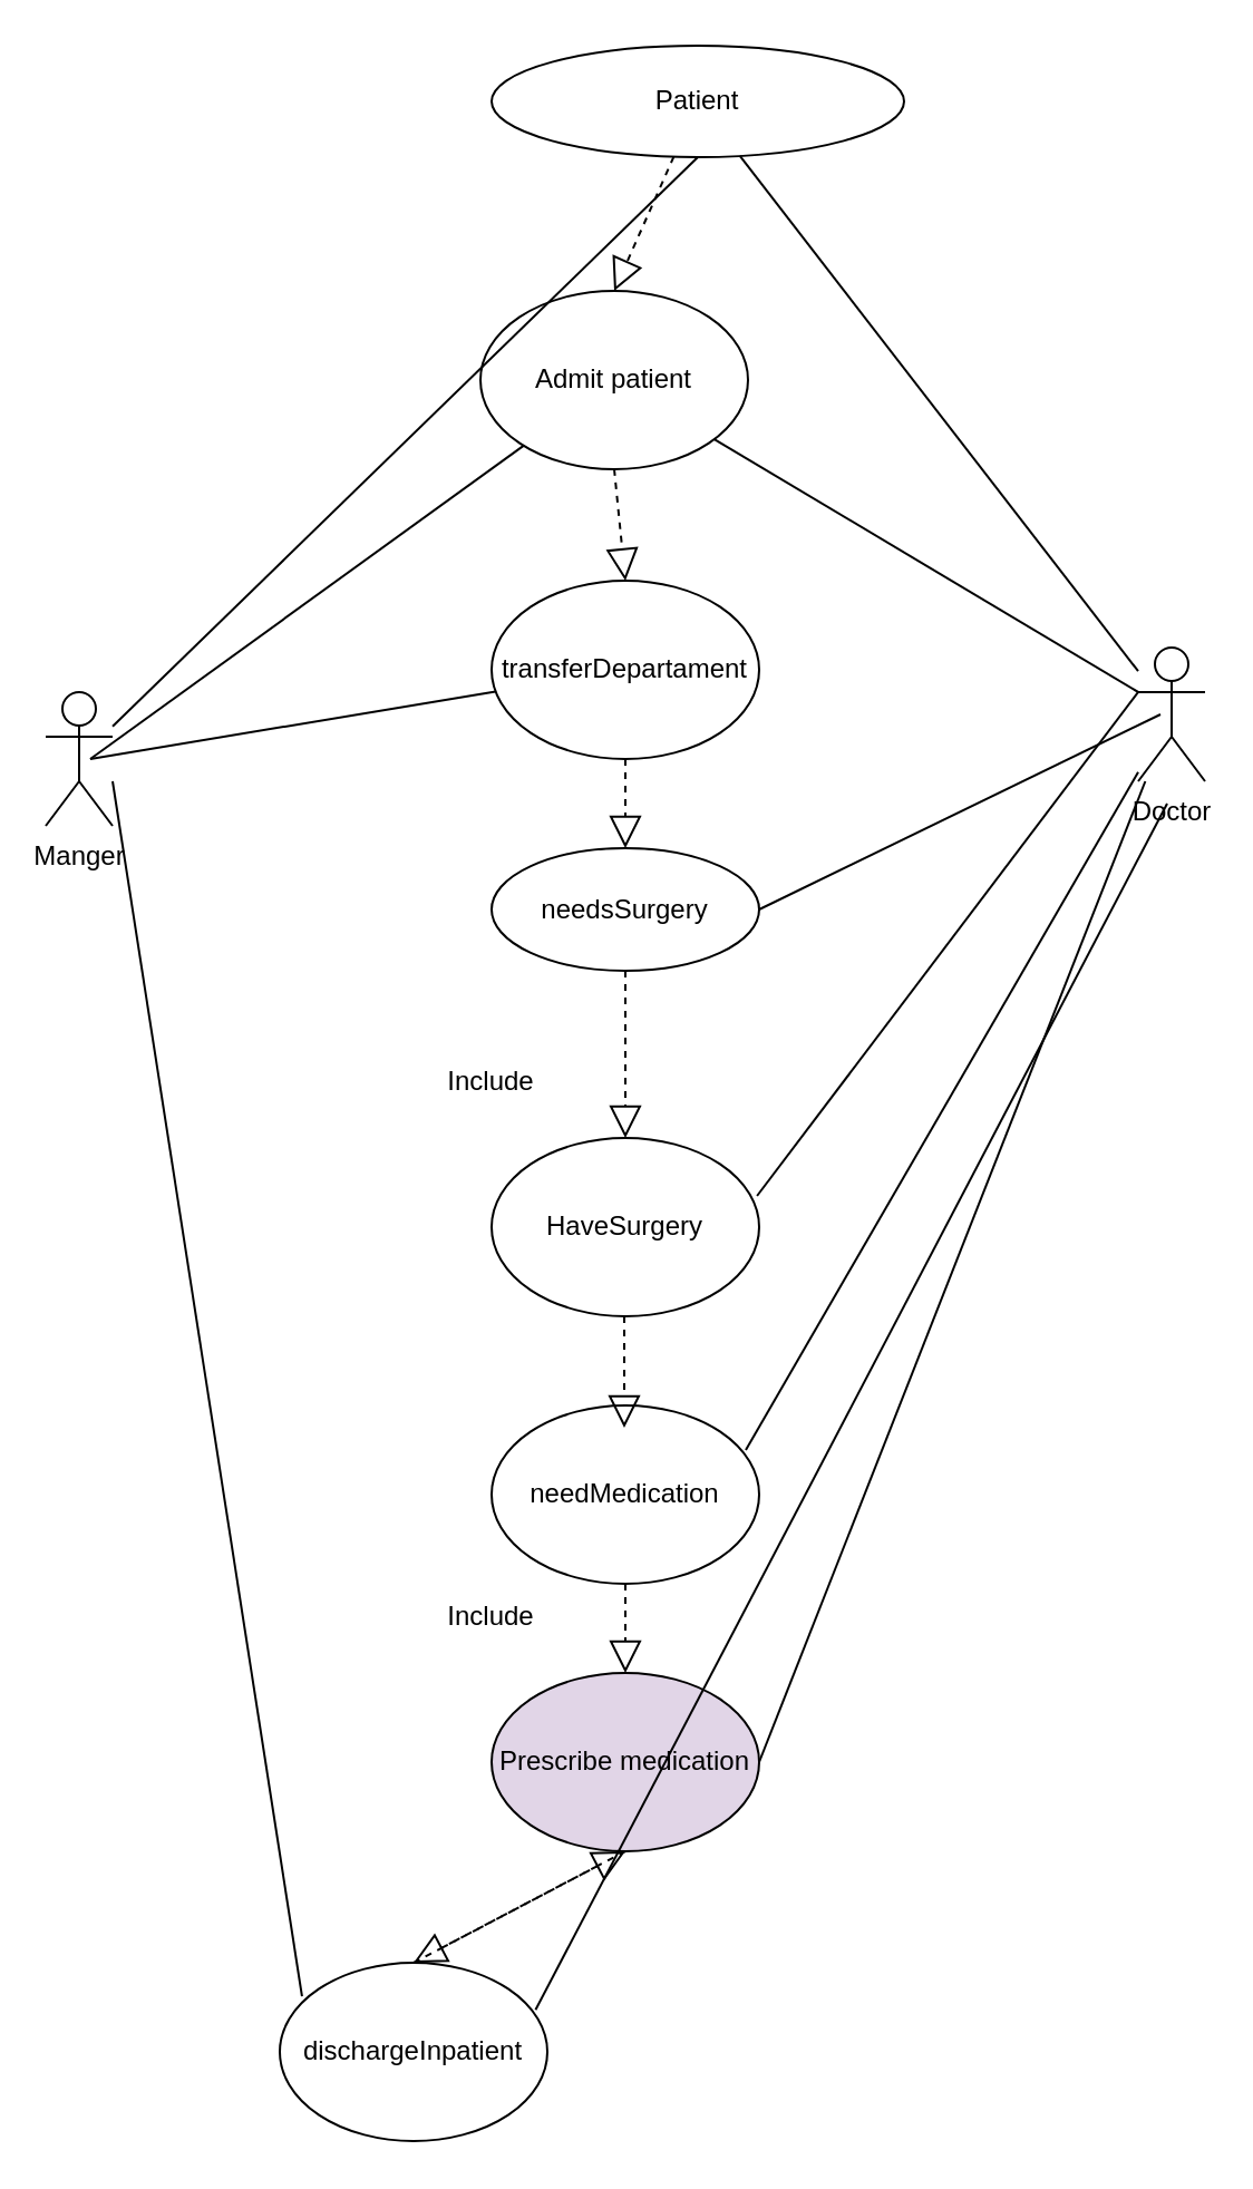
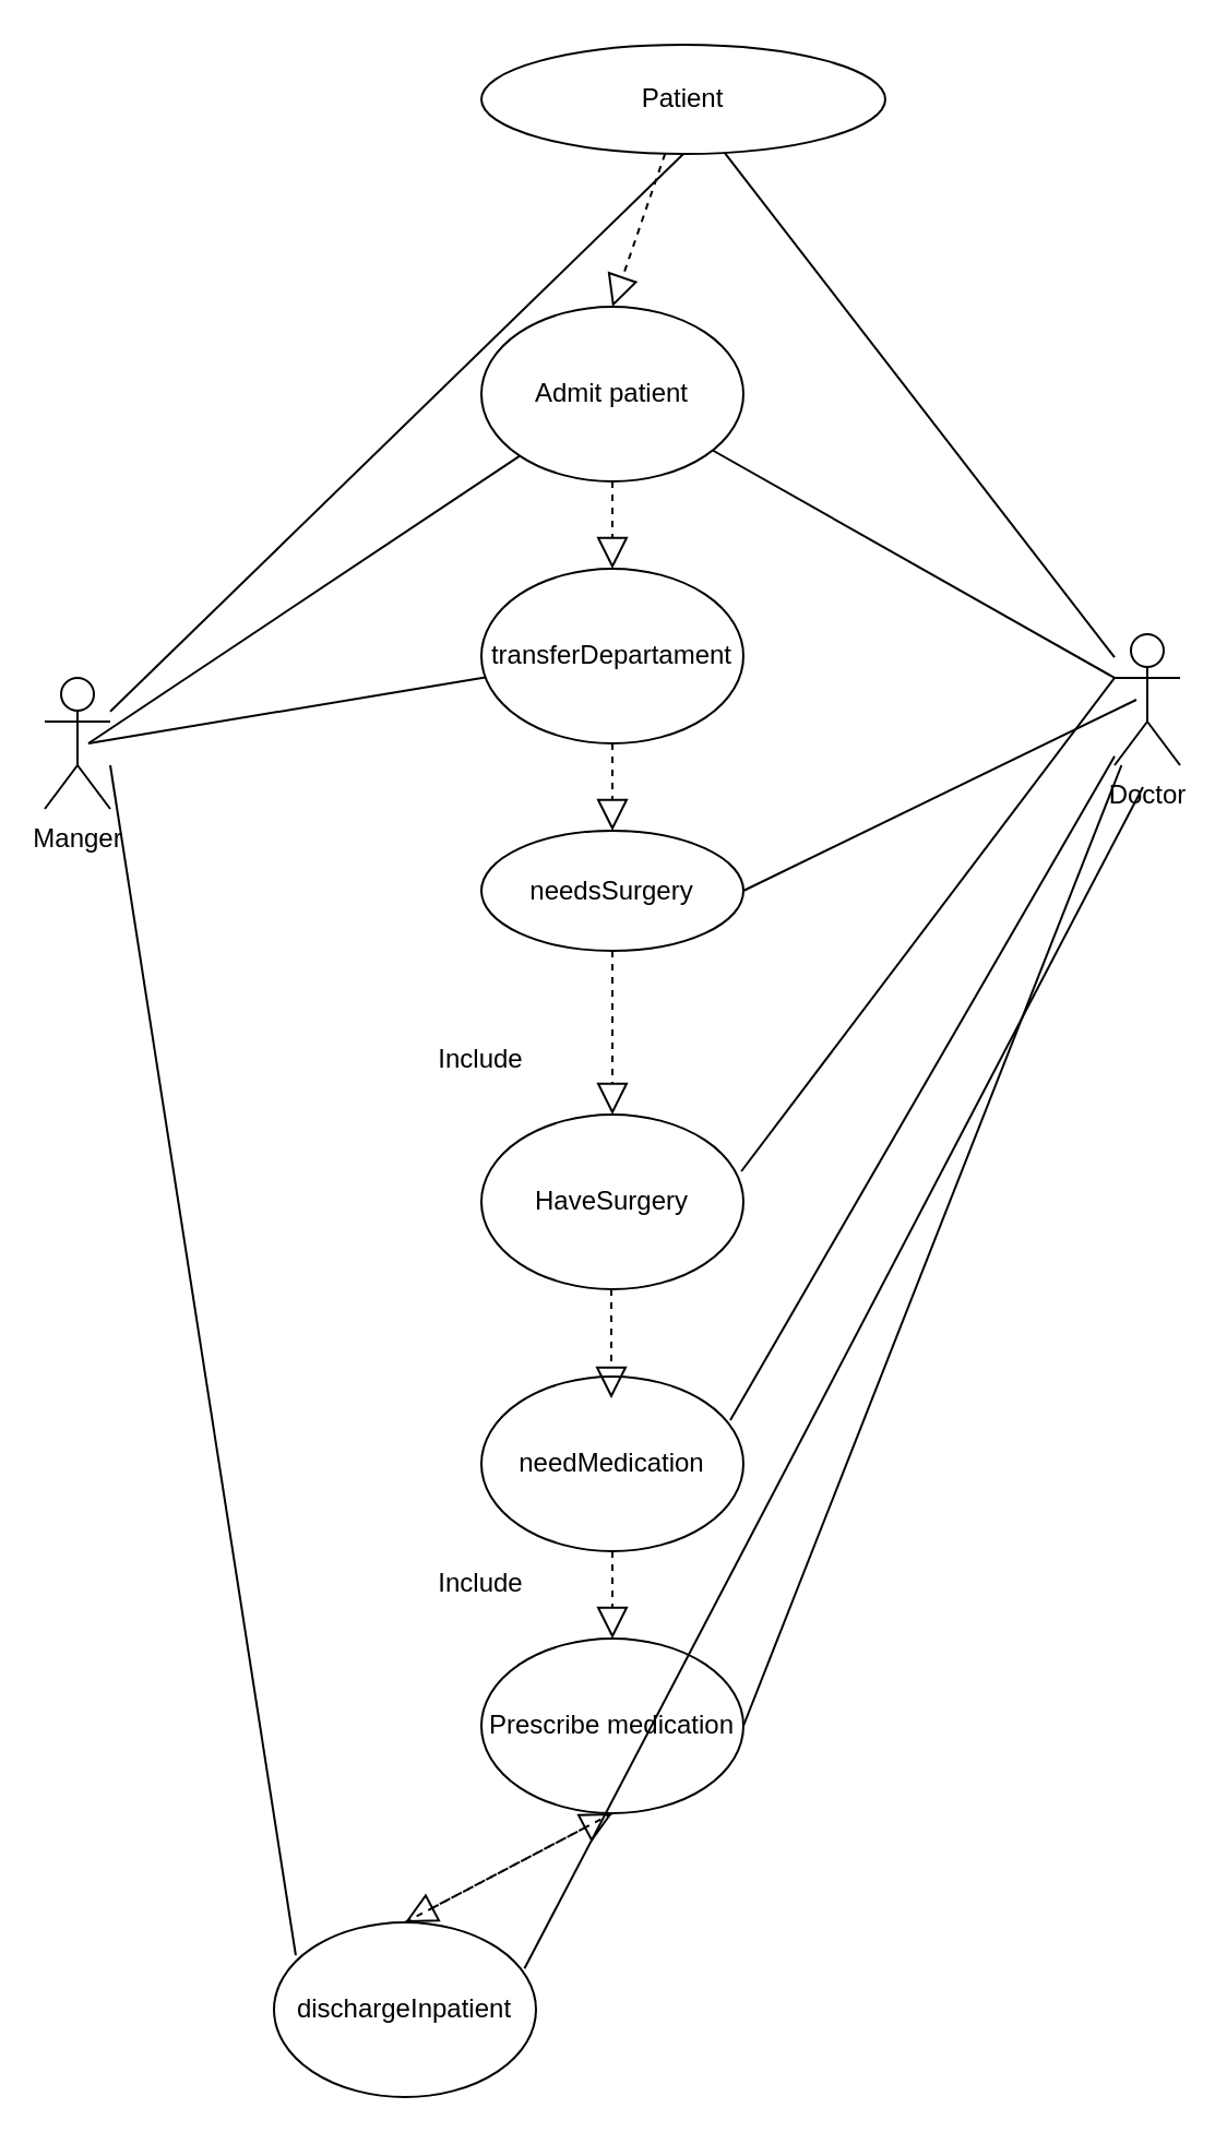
- <mxCell id="11" value="Admit patient" style="ellipse;whiteSpace=wrap;html=1;" vertex="1" parent="1"><mxGeometry x="215" y="130" width="120" height="80" as="geometry" /></mxCell>
+ <mxCell id="11" value="Admit patient" style="ellipse;whiteSpace=wrap;html=1;" vertex="1" parent="1"><mxGeometry x="220" y="140" width="120" height="80" as="geometry" /></mxCell>
- <mxCell id="9" value="Prescribe medication" style="ellipse;whiteSpace=wrap;html=1;fillColor=#e1d5e7;" vertex="1" parent="1"><mxGeometry x="220" y="750" width="120" height="80" as="geometry" /></mxCell>
+ <mxCell id="9" value="Prescribe medication" style="ellipse;whiteSpace=wrap;html=1;" vertex="1" parent="1"><mxGeometry x="220" y="750" width="120" height="80" as="geometry" /></mxCell>
